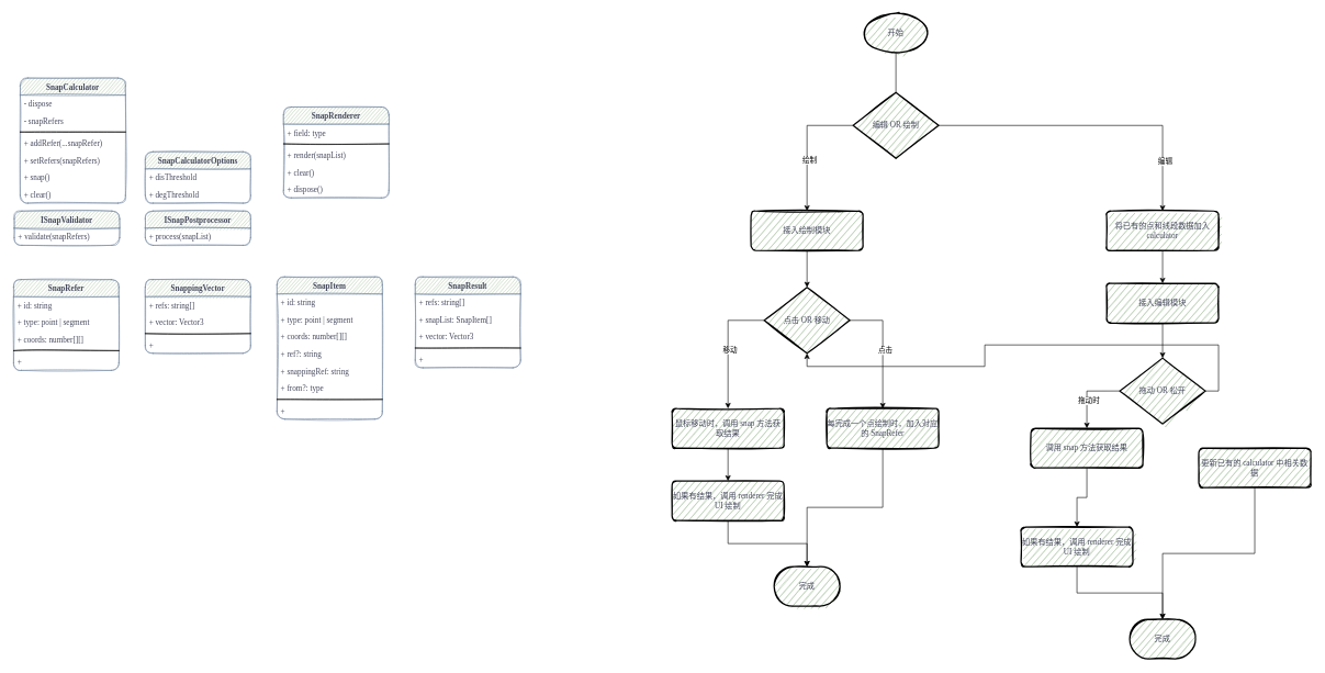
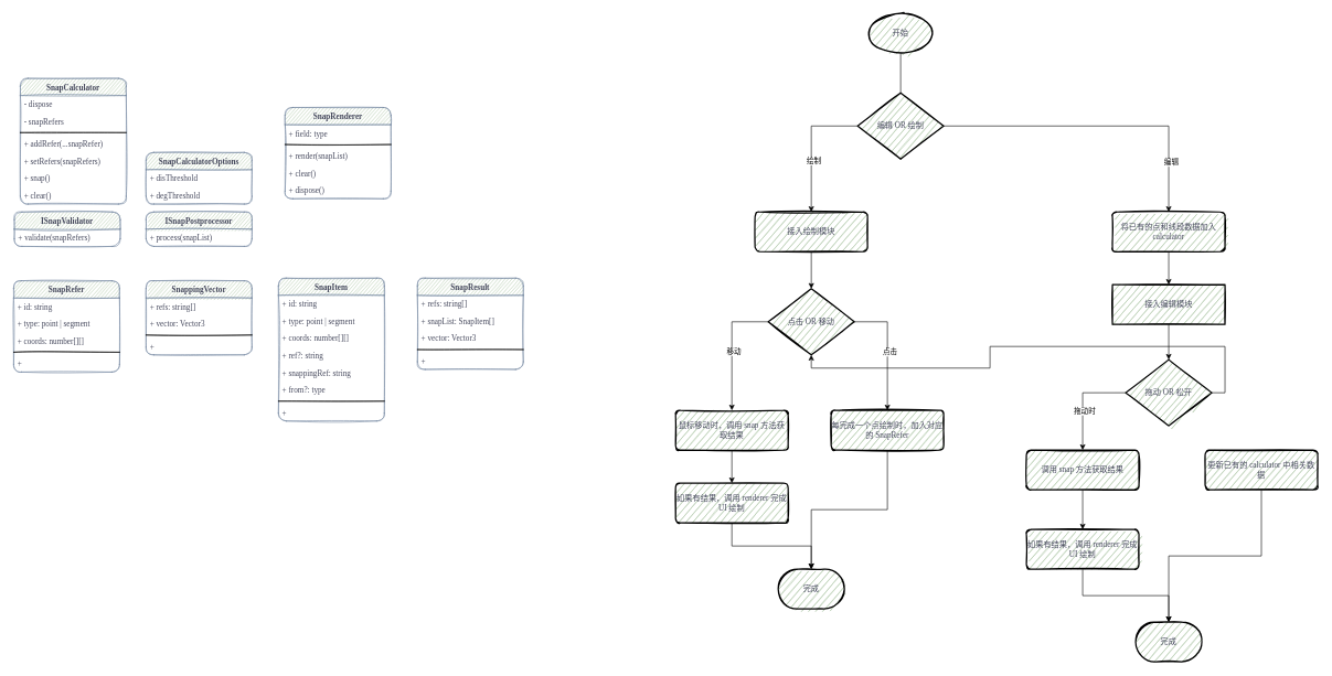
- <mxCell id="52" value="接入编辑模块" style="rounded=1;whiteSpace=wrap;html=1;absoluteArcSize=1;arcSize=14;strokeWidth=2;sketch=1;fontFamily=Comic Sans MS;fontColor=#46495D;fillColor=#B2C9AB;" vertex="1" parent="1"><mxGeometry x="1680" y="430" width="170" height="60" as="geometry" /></mxCell>
+ <mxCell id="52" value="接入编辑模块" style="whiteSpace=wrap;html=1;absoluteArcSize=1;arcSize=14;strokeWidth=2;sketch=1;fontFamily=Comic Sans MS;fontColor=#46495D;fillColor=#B2C9AB;rounded=0;" vertex="1" parent="1"><mxGeometry x="1680" y="430" width="170" height="60" as="geometry" /></mxCell>
- <mxCell id="63" value="调用 snap 方法获取结果" style="rounded=1;whiteSpace=wrap;html=1;absoluteArcSize=1;arcSize=14;strokeWidth=2;sketch=1;fontFamily=Comic Sans MS;fontColor=#46495D;fillColor=#B2C9AB;" vertex="1" parent="1"><mxGeometry x="1565" y="650" width="170" height="60" as="geometry" /></mxCell>
+ <mxCell id="63" value="调用 snap 方法获取结果" style="rounded=1;whiteSpace=wrap;html=1;absoluteArcSize=1;arcSize=14;strokeWidth=2;sketch=1;fontFamily=Comic Sans MS;fontColor=#46495D;fillColor=#B2C9AB;" vertex="1" parent="1"><mxGeometry x="1550" y="680" width="170" height="60" as="geometry" /></mxCell>
